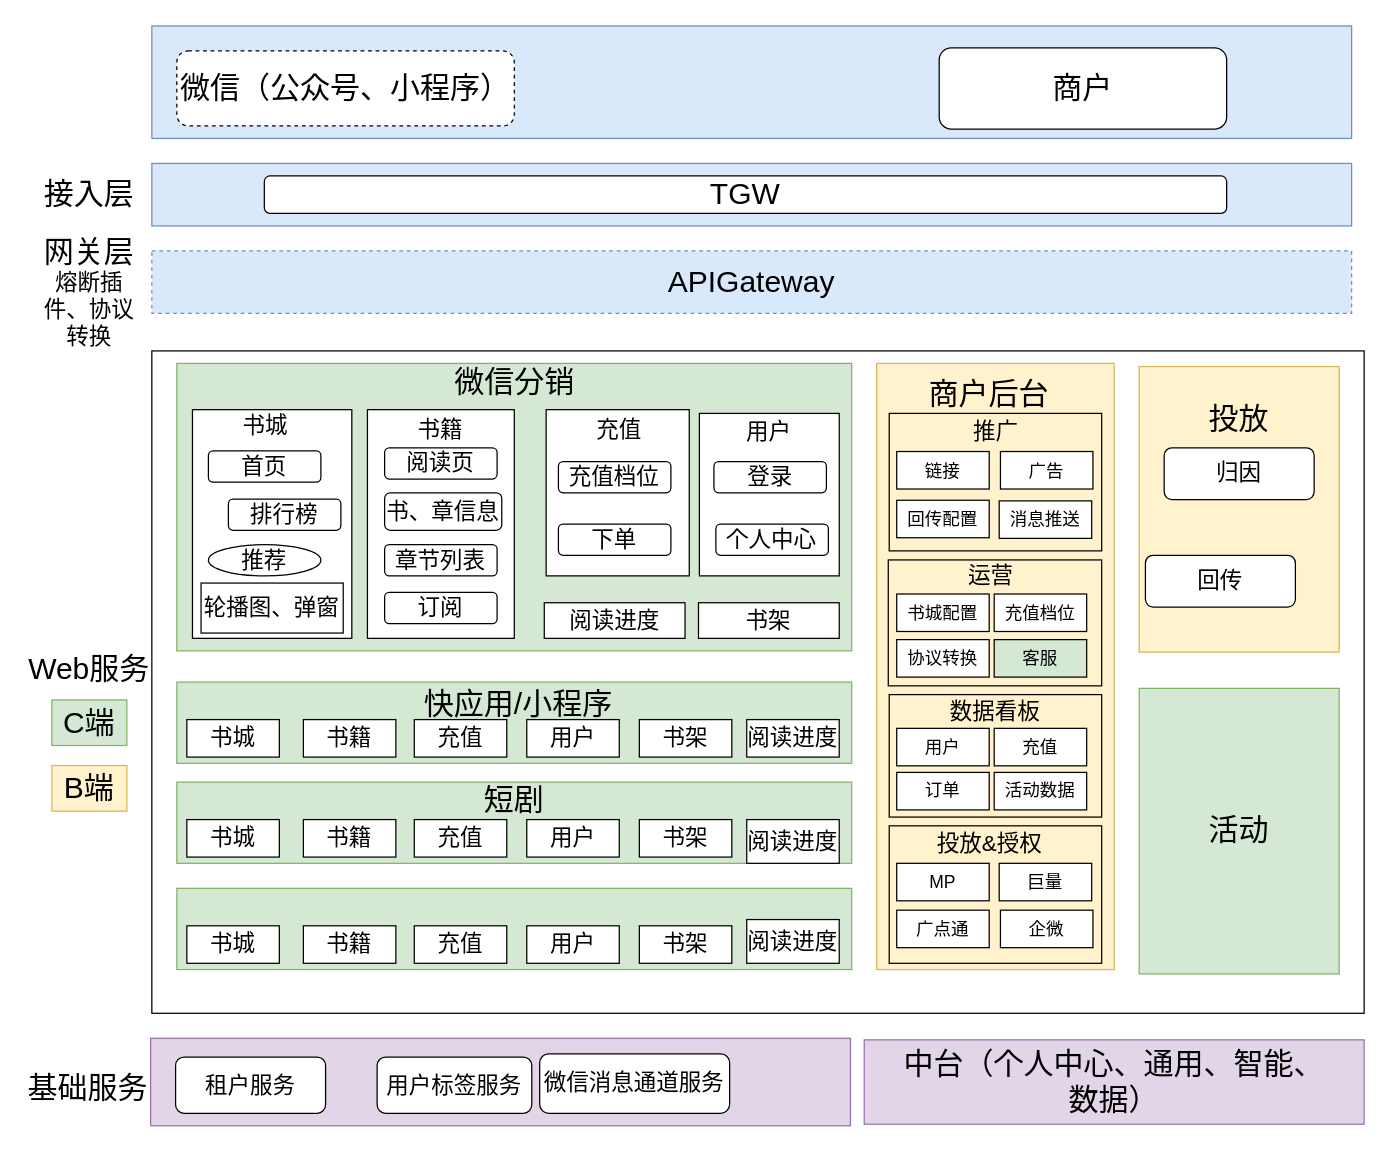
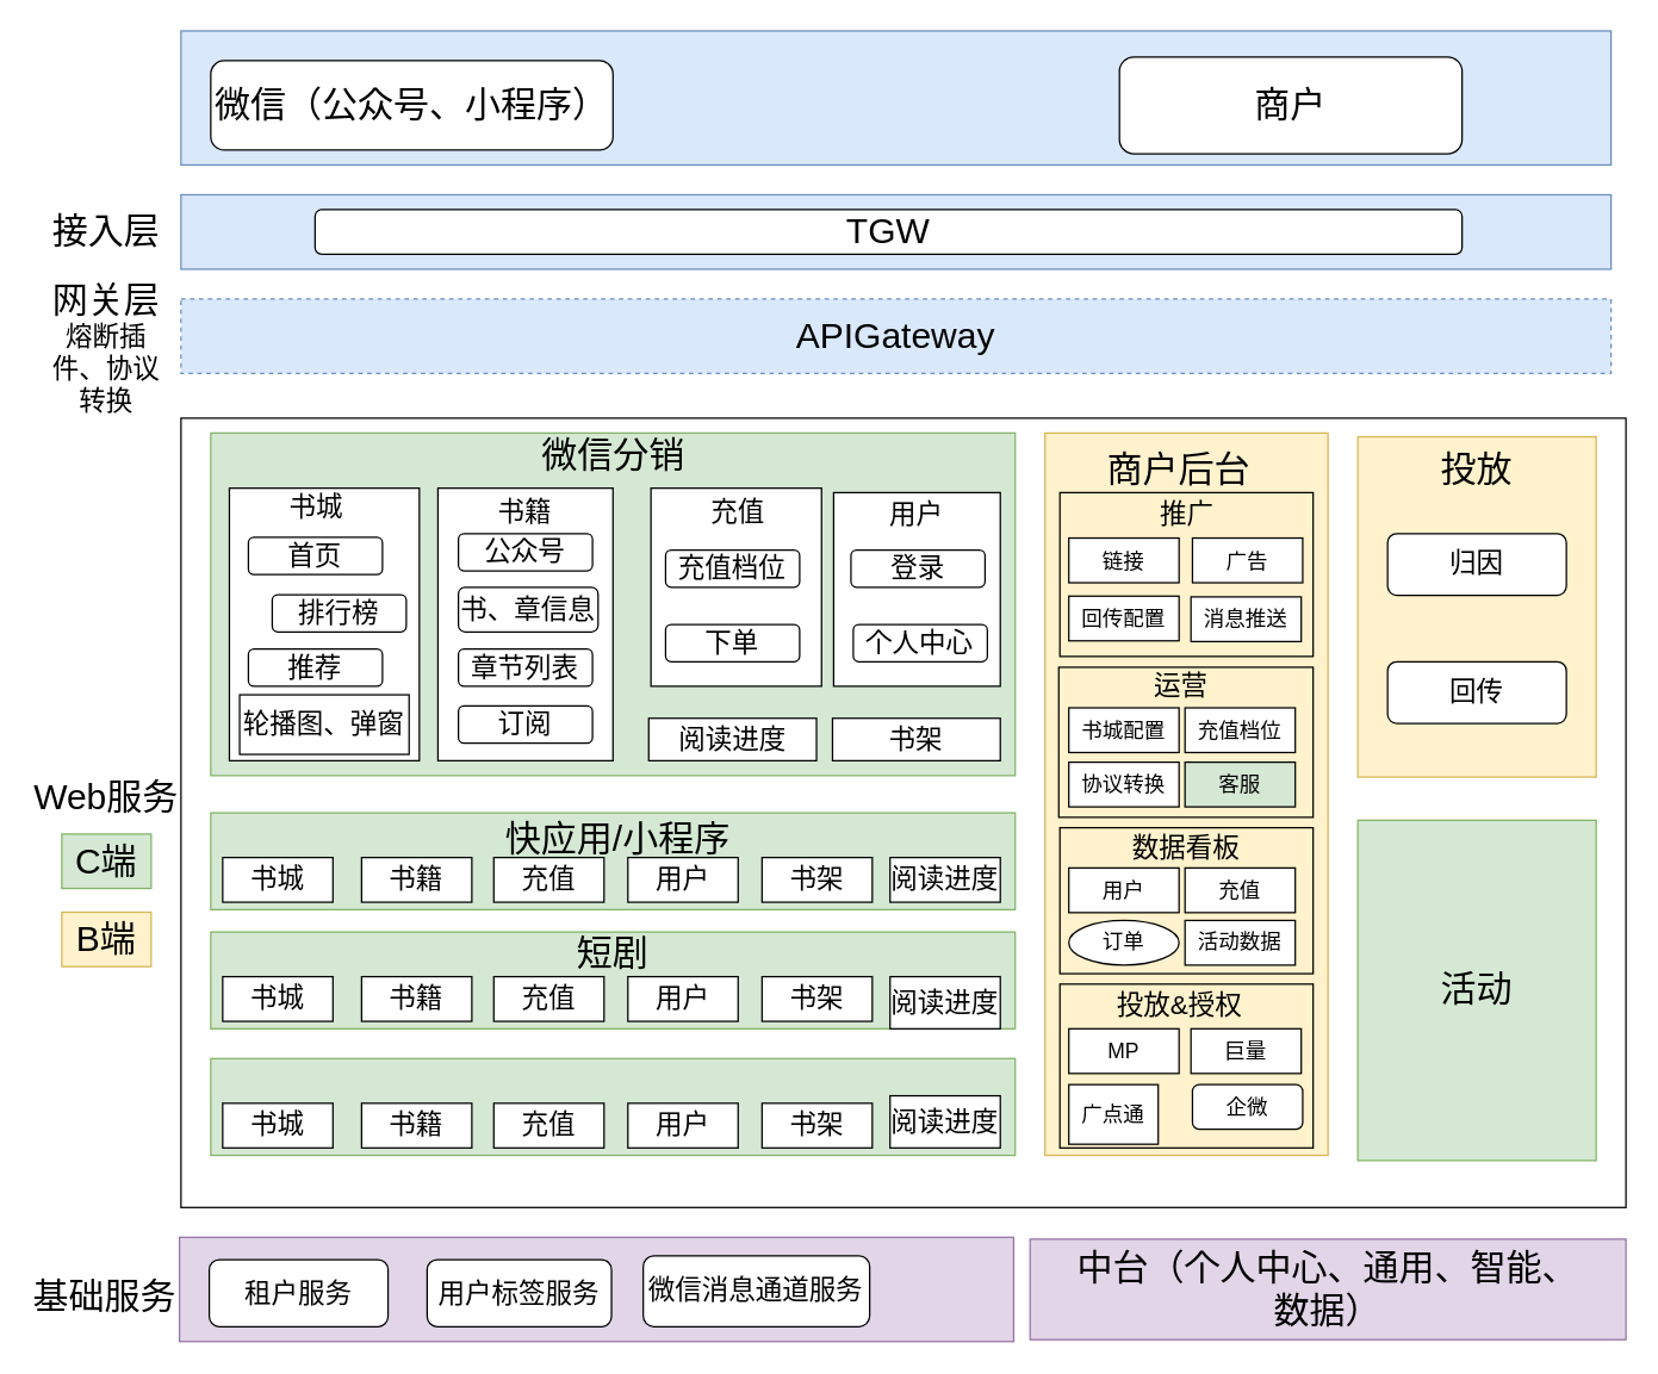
- <mxCell id="3" value="&lt;font style=&quot;font-size: 24px;&quot;&gt;微信（公众号、小程序）&lt;/font&gt;" style="rounded=1;whiteSpace=wrap;html=1;dashed=1;" parent="1" vertex="1"><mxGeometry x="141" y="40" width="270" height="60" as="geometry" /></mxCell>
+ <mxCell id="3" value="&lt;font style=&quot;font-size: 24px;&quot;&gt;微信（公众号、小程序）&lt;/font&gt;" style="rounded=1;whiteSpace=wrap;html=1;" parent="1" vertex="1"><mxGeometry x="141" y="40" width="270" height="60" as="geometry" /></mxCell>
- <mxCell id="59" value="&lt;font style=&quot;font-size: 24px;&quot;&gt;投放&lt;/font&gt;" style="text;html=1;strokeColor=none;fillColor=none;align=center;verticalAlign=middle;whiteSpace=wrap;rounded=0;" parent="1" vertex="1"><mxGeometry x="956" y="320" width="70" height="30" as="geometry" /></mxCell>
+ <mxCell id="59" value="&lt;font style=&quot;font-size: 24px;&quot;&gt;投放&lt;/font&gt;" style="text;html=1;strokeColor=none;fillColor=none;align=center;verticalAlign=middle;whiteSpace=wrap;rounded=0;" parent="1" vertex="1"><mxGeometry x="956" y="300" width="70" height="30" as="geometry" /></mxCell>
- <mxCell id="21" value="&lt;font style=&quot;font-size: 18px;&quot;&gt;阅读页&lt;/font&gt;" style="rounded=1;whiteSpace=wrap;html=1;" parent="1" vertex="1"><mxGeometry x="307.25" y="357.5" width="90" height="25" as="geometry" /></mxCell>
+ <mxCell id="21" value="&lt;font style=&quot;font-size: 18px;&quot;&gt;公众号&lt;/font&gt;" style="rounded=1;whiteSpace=wrap;html=1;" parent="1" vertex="1"><mxGeometry x="307.25" y="357.5" width="90" height="25" as="geometry" /></mxCell>
- <mxCell id="17" value="&lt;font style=&quot;font-size: 18px;&quot;&gt;推荐&lt;/font&gt;" style="ellipse;whiteSpace=wrap;html=1;" parent="1" vertex="1"><mxGeometry x="166.25" y="435" width="90" height="25" as="geometry" /></mxCell>
+ <mxCell id="17" value="&lt;font style=&quot;font-size: 18px;&quot;&gt;推荐&lt;/font&gt;" style="rounded=1;whiteSpace=wrap;html=1;" parent="1" vertex="1"><mxGeometry x="166.25" y="435" width="90" height="25" as="geometry" /></mxCell>
- <mxCell id="61" value="&lt;font style=&quot;font-size: 18px;&quot;&gt;回传&lt;/font&gt;" style="rounded=1;whiteSpace=wrap;html=1;" parent="1" vertex="1"><mxGeometry x="916" y="443.5" width="120" height="41.5" as="geometry" /></mxCell>
+ <mxCell id="61" value="&lt;font style=&quot;font-size: 18px;&quot;&gt;回传&lt;/font&gt;" style="rounded=1;whiteSpace=wrap;html=1;" parent="1" vertex="1"><mxGeometry x="931" y="443.5" width="120" height="41.5" as="geometry" /></mxCell>
- <mxCell id="87" value="订单" style="rounded=0;whiteSpace=wrap;html=1;fontSize=14;" parent="1" vertex="1"><mxGeometry x="717" y="617.25" width="74" height="30" as="geometry" /></mxCell>
+ <mxCell id="87" value="订单" style="ellipse;whiteSpace=wrap;html=1;fontSize=14;" parent="1" vertex="1"><mxGeometry x="717" y="617.25" width="74" height="30" as="geometry" /></mxCell>
- <mxCell id="94" value="广点通" style="rounded=0;whiteSpace=wrap;html=1;fontSize=14;" parent="1" vertex="1"><mxGeometry x="717" y="727.5" width="74" height="30" as="geometry" /></mxCell>
+ <mxCell id="94" value="广点通" style="rounded=0;whiteSpace=wrap;html=1;fontSize=14;" parent="1" vertex="1"><mxGeometry x="717" y="727.5" width="60" height="40" as="geometry" /></mxCell>
- <mxCell id="95" value="企微" style="rounded=0;whiteSpace=wrap;html=1;fontSize=14;" parent="1" vertex="1"><mxGeometry x="800" y="727.5" width="74" height="30" as="geometry" /></mxCell>
+ <mxCell id="95" value="企微" style="whiteSpace=wrap;html=1;fontSize=14;rounded=1;" parent="1" vertex="1"><mxGeometry x="800" y="727.5" width="74" height="30" as="geometry" /></mxCell>
- <mxCell id="67" value="用户标签服务" style="rounded=1;whiteSpace=wrap;html=1;fontSize=18;" parent="1" vertex="1"><mxGeometry x="301.25" y="845" width="123.75" height="45" as="geometry" /></mxCell>
+ <mxCell id="67" value="用户标签服务" style="rounded=1;whiteSpace=wrap;html=1;fontSize=18;" parent="1" vertex="1"><mxGeometry x="286.25" y="845" width="123.75" height="45" as="geometry" /></mxCell>
